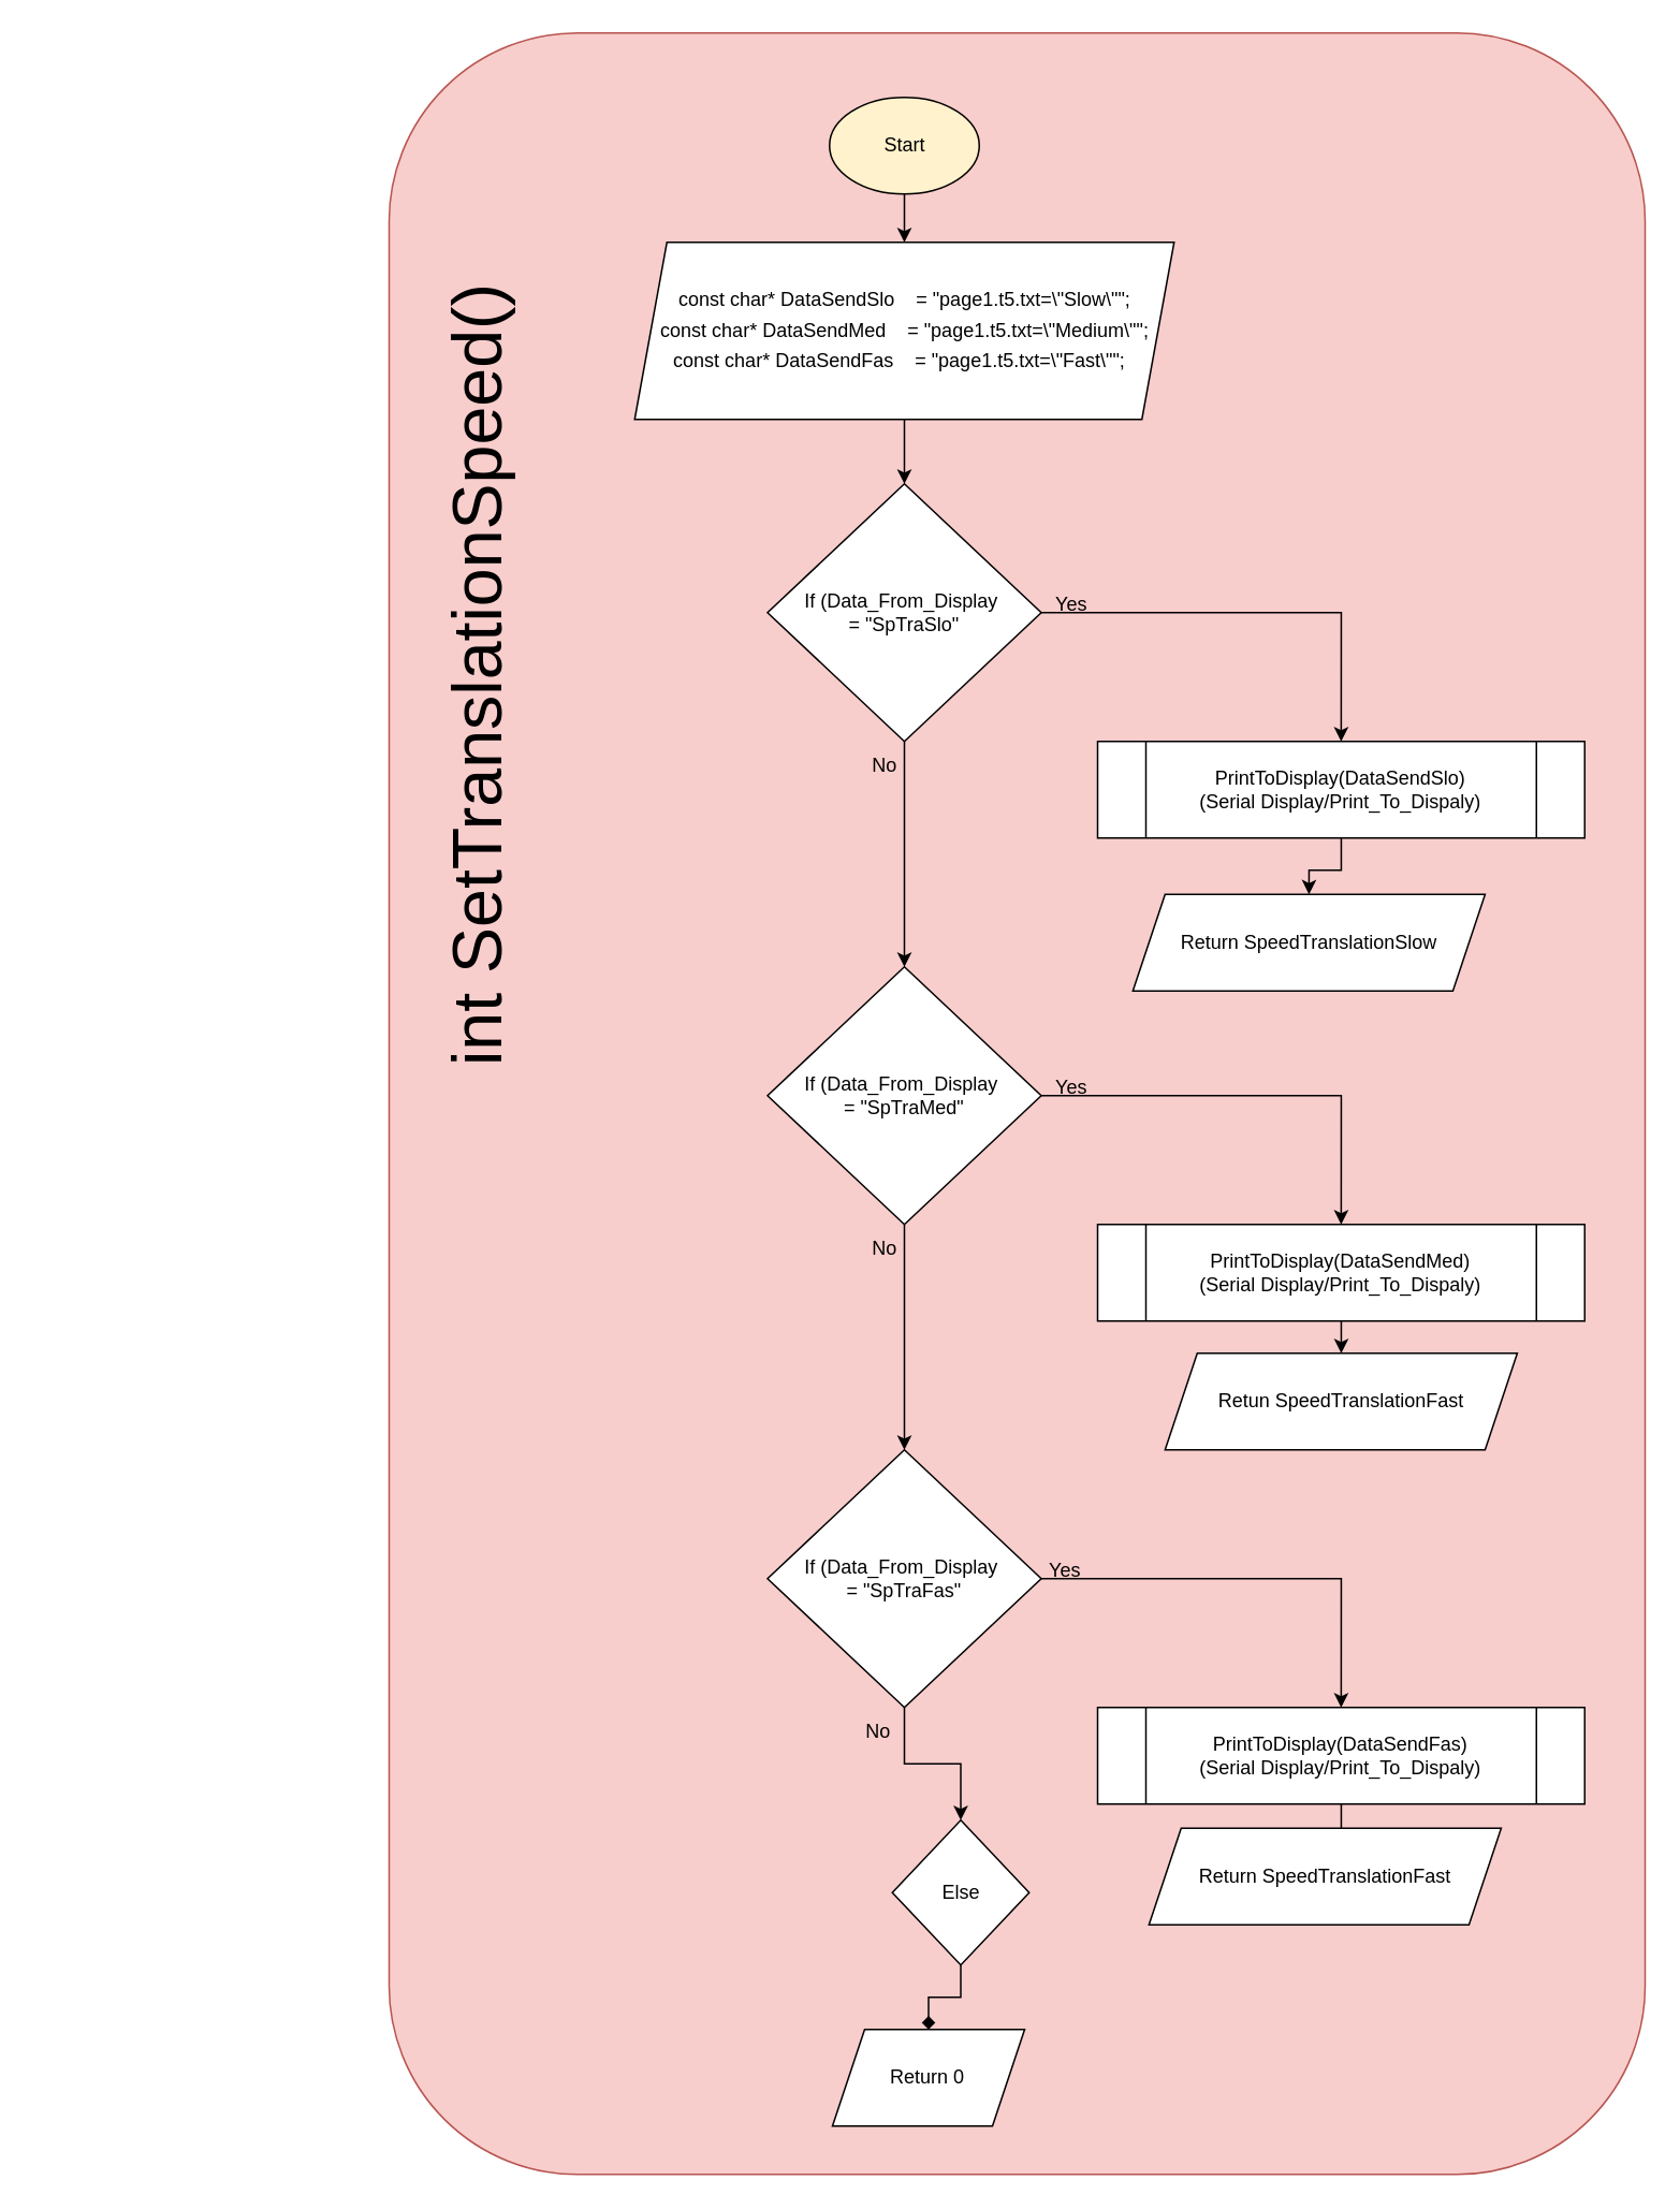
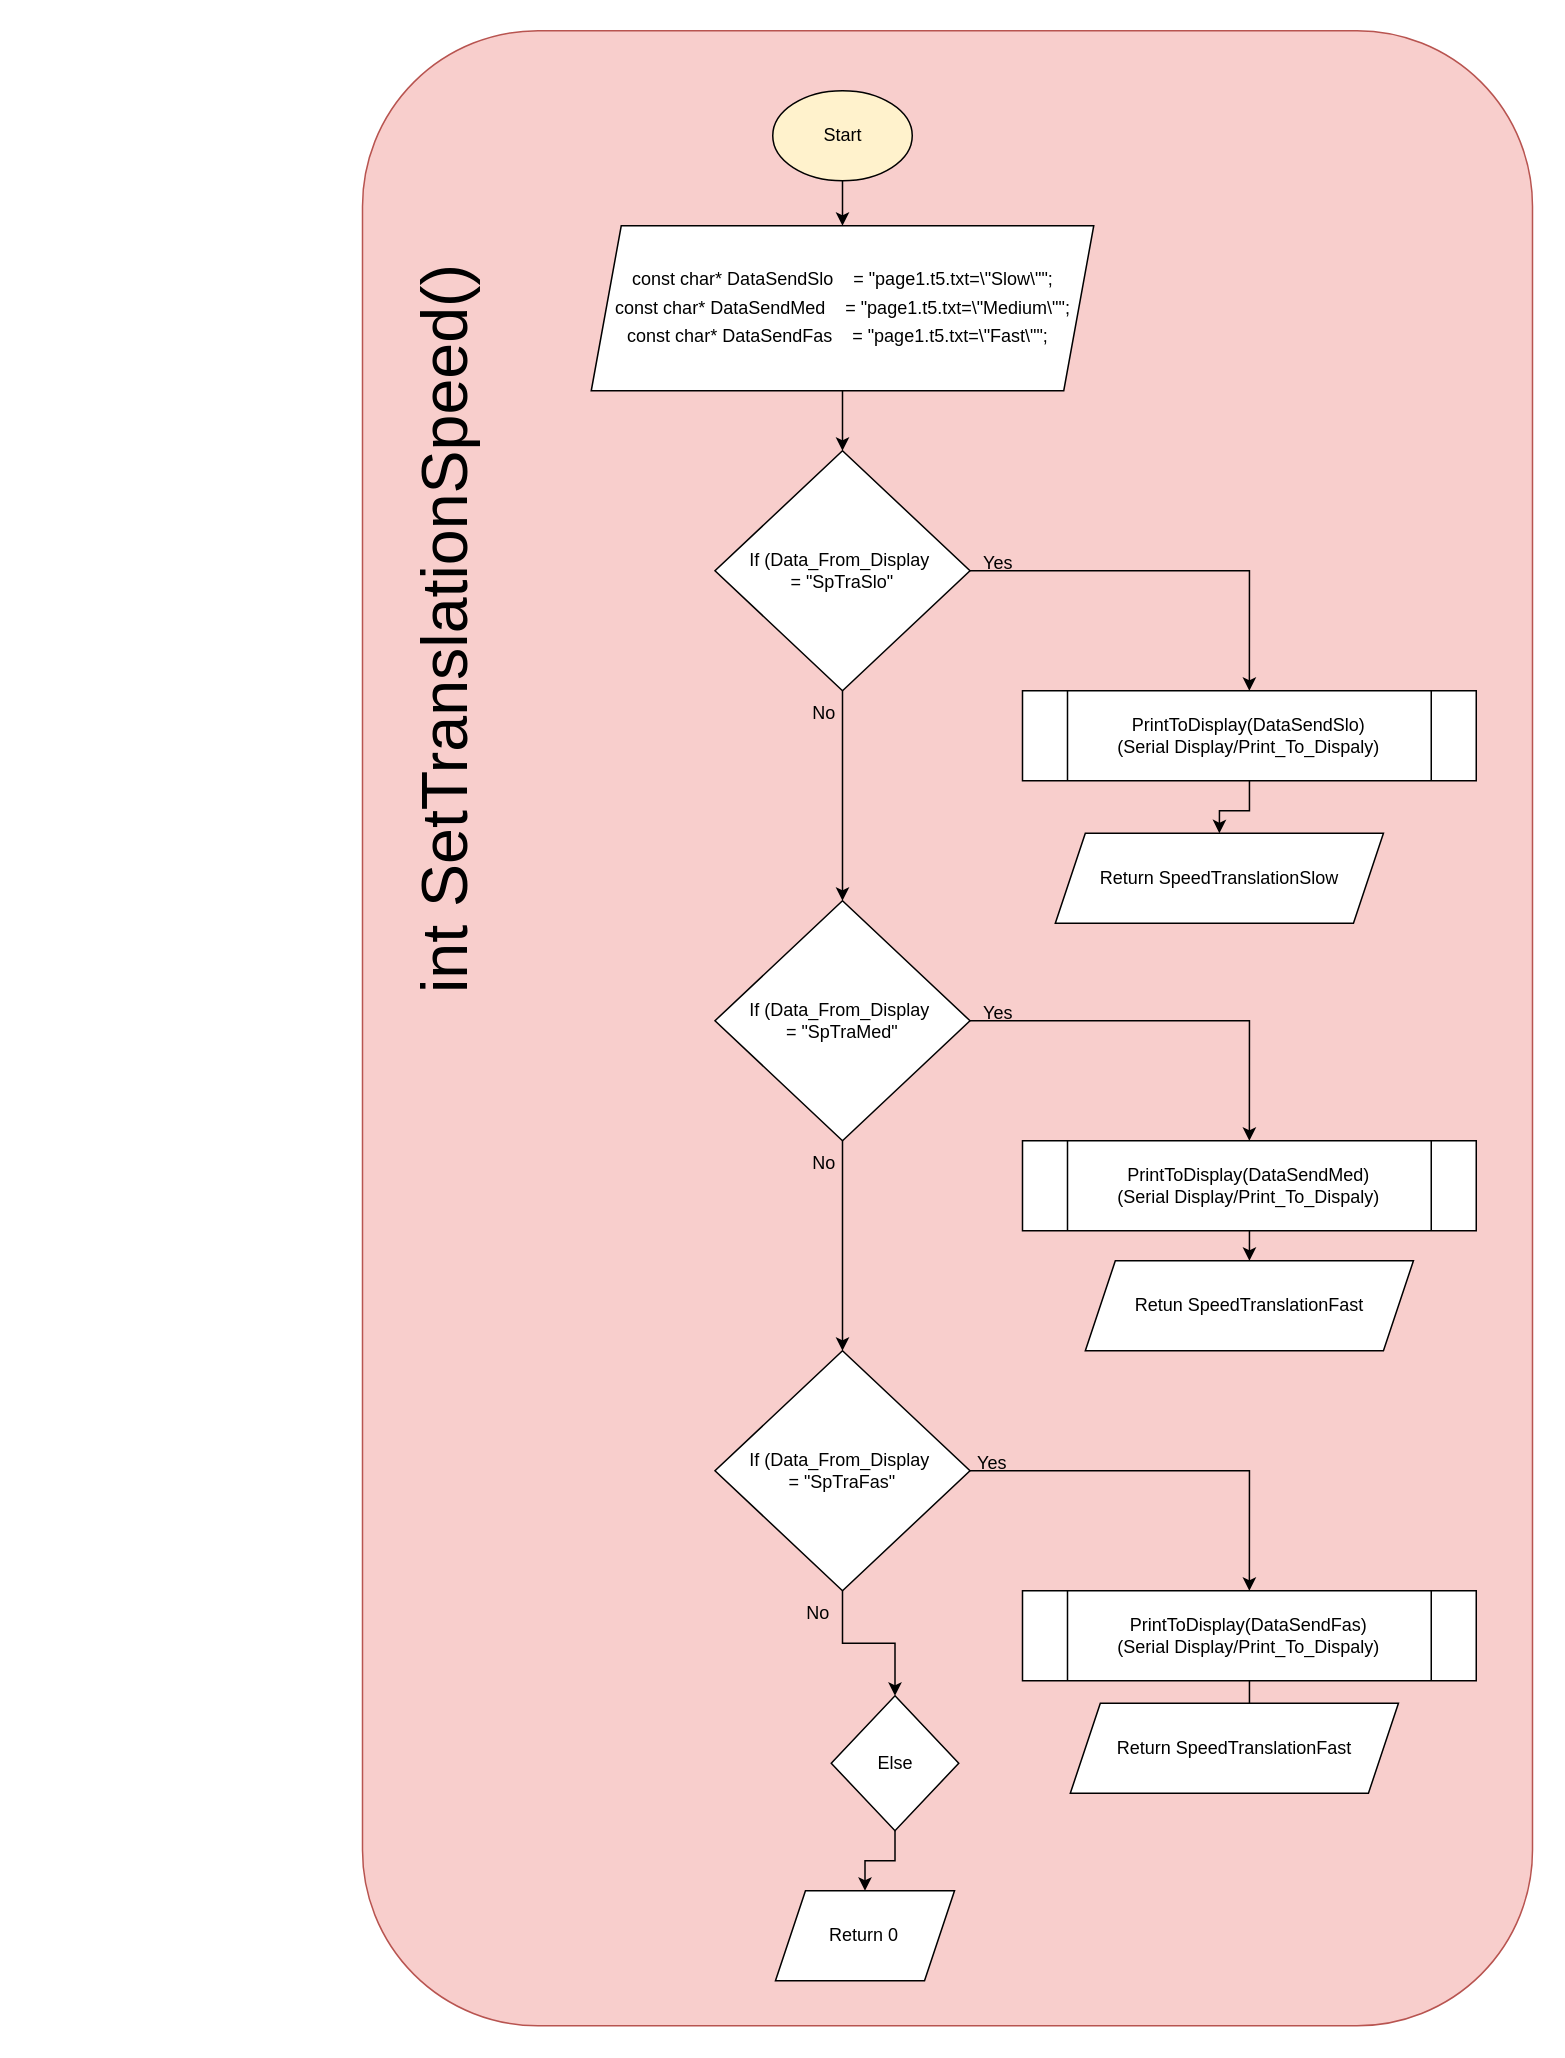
- <mxCell id="26" style="edgeStyle=orthogonalEdgeStyle;rounded=0;orthogonalLoop=1;jettySize=auto;html=1;endArrow=diamond;" parent="1" source="27" target="28" edge="1"><mxGeometry relative="1" as="geometry" /></mxCell>
+ <mxCell id="26" style="edgeStyle=orthogonalEdgeStyle;rounded=0;orthogonalLoop=1;jettySize=auto;html=1;" parent="1" source="27" target="28" edge="1"><mxGeometry relative="1" as="geometry" /></mxCell>
